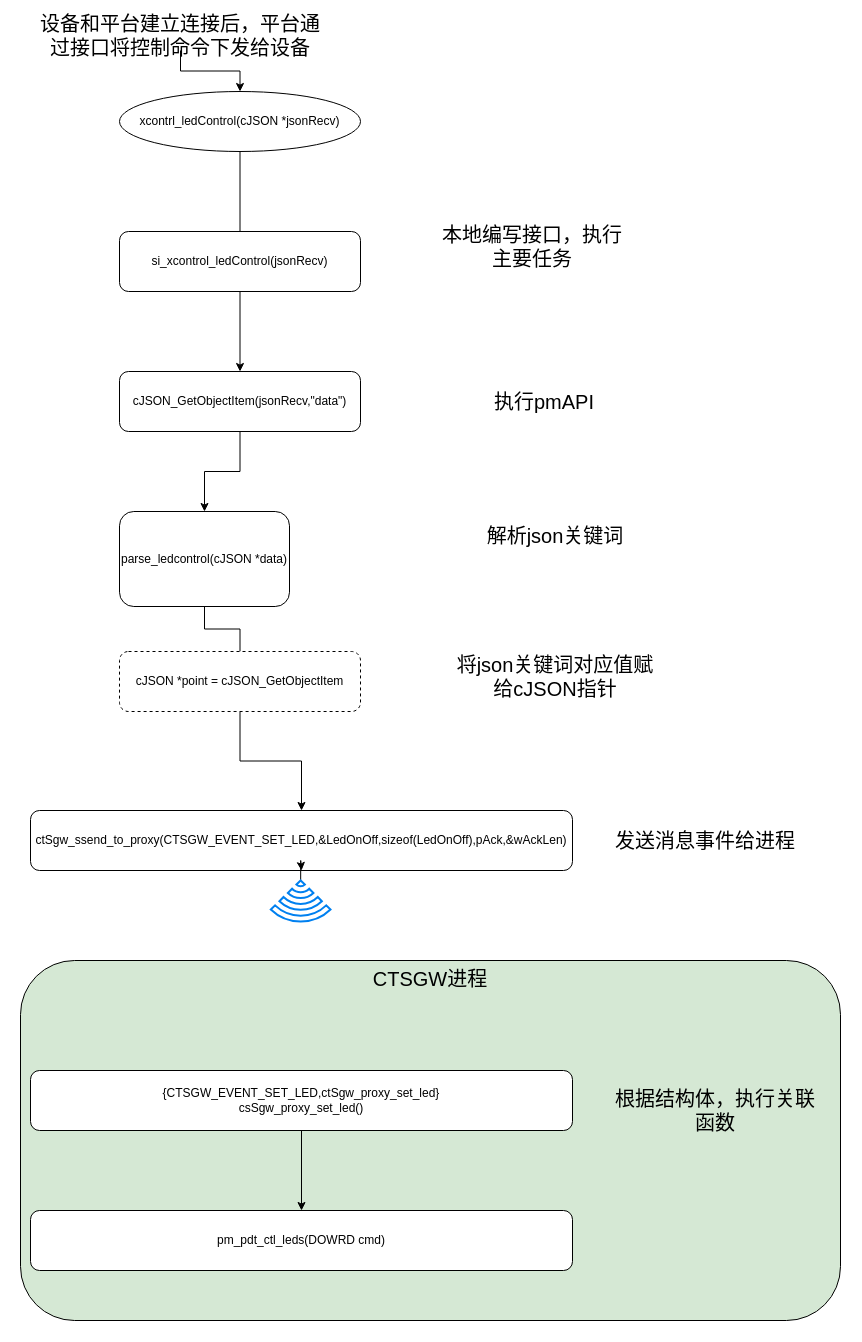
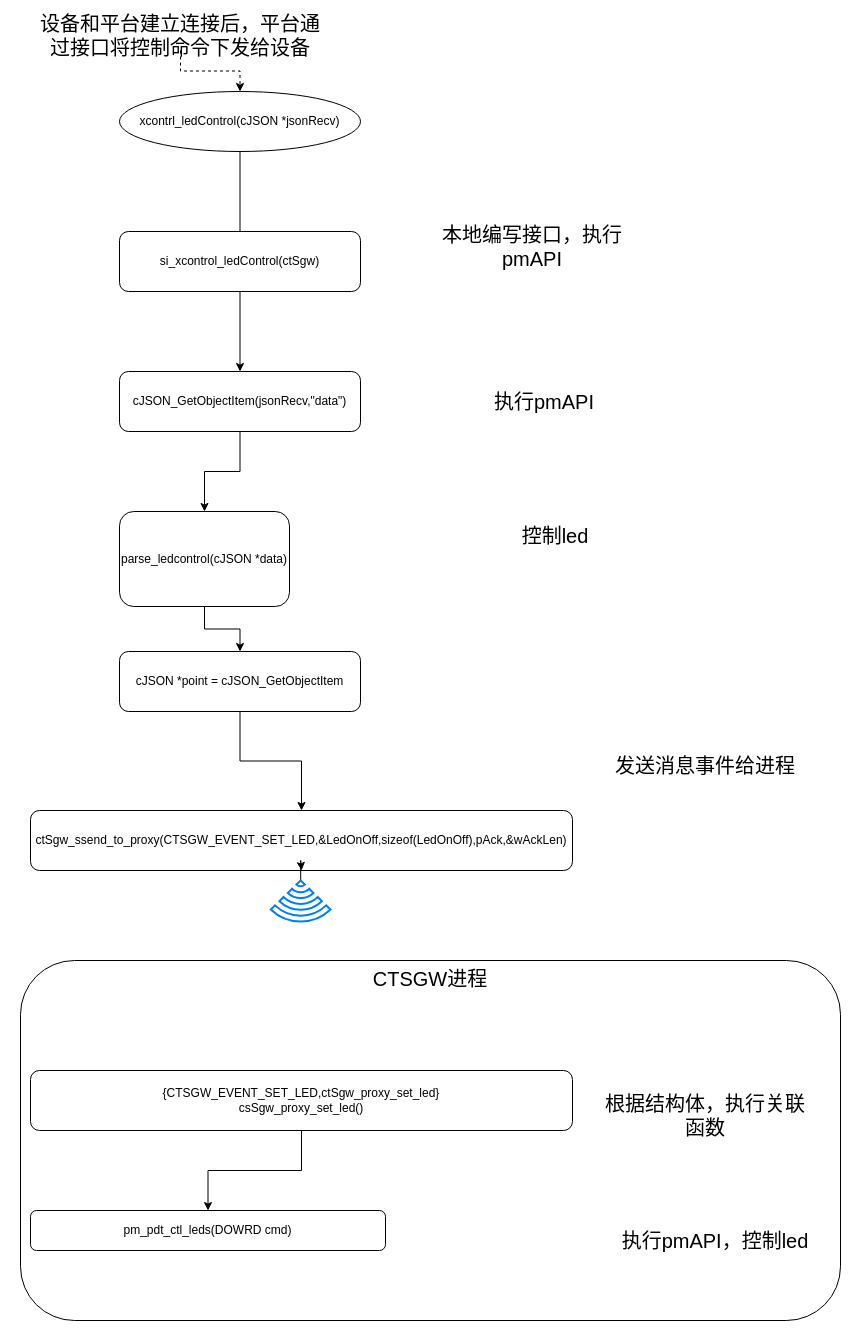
- <mxCell id="4" value="" style="edgeStyle=orthogonalEdgeStyle;rounded=0;orthogonalLoop=1;jettySize=auto;html=1;fontSize=20;" edge="1" parent="1" source="5" target="3"><mxGeometry relative="1" as="geometry" /></mxCell>
+ <mxCell id="4" value="" style="edgeStyle=orthogonalEdgeStyle;rounded=0;orthogonalLoop=1;jettySize=auto;html=1;fontSize=20;dashed=1;" edge="1" parent="1" source="5" target="3"><mxGeometry relative="1" as="geometry" /></mxCell>
- <mxCell id="19" value="本地编写接口，执行主要任务" style="text;html=1;strokeColor=none;fillColor=none;align=center;verticalAlign=middle;whiteSpace=wrap;rounded=0;fontSize=20;" vertex="1" parent="1"><mxGeometry x="434" y="231" width="196" height="30" as="geometry" /></mxCell>
+ <mxCell id="19" value="本地编写接口，执行pmAPI" style="text;html=1;strokeColor=none;fillColor=none;align=center;verticalAlign=middle;whiteSpace=wrap;rounded=0;fontSize=20;" vertex="1" parent="1"><mxGeometry x="434" y="231" width="196" height="30" as="geometry" /></mxCell>
- <mxCell id="7" value="si_xcontrol_ledControl(jsonRecv)" style="rounded=1;whiteSpace=wrap;html=1;" vertex="1" parent="1"><mxGeometry x="119" y="231" width="241" height="60" as="geometry" /></mxCell>
+ <mxCell id="7" value="si_xcontrol_ledControl(ctSgw)" style="rounded=1;whiteSpace=wrap;html=1;" vertex="1" parent="1"><mxGeometry x="119" y="231" width="241" height="60" as="geometry" /></mxCell>
- <mxCell id="21" value="解析json关键词" style="text;html=1;strokeColor=none;fillColor=none;align=center;verticalAlign=middle;whiteSpace=wrap;rounded=0;fontSize=20;" vertex="1" parent="1"><mxGeometry x="450" y="520" width="210" height="30" as="geometry" /></mxCell>
+ <mxCell id="21" value="控制led" style="text;html=1;strokeColor=none;fillColor=none;align=center;verticalAlign=middle;whiteSpace=wrap;rounded=0;fontSize=20;" vertex="1" parent="1"><mxGeometry x="450" y="520" width="210" height="30" as="geometry" /></mxCell>
- <mxCell id="10" value="" style="edgeStyle=orthogonalEdgeStyle;rounded=0;orthogonalLoop=1;jettySize=auto;html=1;fontSize=20;endArrow=none;" edge="1" parent="1" source="11" target="14"><mxGeometry relative="1" as="geometry" /></mxCell>
+ <mxCell id="10" value="" style="edgeStyle=orthogonalEdgeStyle;rounded=0;orthogonalLoop=1;jettySize=auto;html=1;fontSize=20;" edge="1" parent="1" source="11" target="14"><mxGeometry relative="1" as="geometry" /></mxCell>
- <mxCell id="22" value="将json关键词对应值赋给cJSON指针" style="text;html=1;strokeColor=none;fillColor=none;align=center;verticalAlign=middle;whiteSpace=wrap;rounded=0;fontSize=20;" vertex="1" parent="1"><mxGeometry x="450" y="651" width="210" height="49" as="geometry" /></mxCell>
- <mxCell id="14" value="cJSON *point = cJSON_GetObjectItem" style="rounded=1;whiteSpace=wrap;html=1;dashed=1;" vertex="1" parent="1"><mxGeometry x="119" y="651" width="241" height="60" as="geometry" /></mxCell>
+ <mxCell id="14" value="cJSON *point = cJSON_GetObjectItem" style="rounded=1;whiteSpace=wrap;html=1;" vertex="1" parent="1"><mxGeometry x="119" y="651" width="241" height="60" as="geometry" /></mxCell>
- <mxCell id="23" value="发送消息事件给进程" style="text;html=1;strokeColor=none;fillColor=none;align=center;verticalAlign=middle;whiteSpace=wrap;rounded=0;fontSize=20;" vertex="1" parent="1"><mxGeometry x="580" y="825" width="250" height="30" as="geometry" /></mxCell>
+ <mxCell id="23" value="发送消息事件给进程" style="text;html=1;strokeColor=none;fillColor=none;align=center;verticalAlign=middle;whiteSpace=wrap;rounded=0;fontSize=20;" vertex="1" parent="1"><mxGeometry x="580" y="750" width="250" height="30" as="geometry" /></mxCell>
- <mxCell id="24" value="根据结构体，执行关联函数" style="text;html=1;strokeColor=none;fillColor=none;align=center;verticalAlign=middle;whiteSpace=wrap;rounded=0;fontSize=20;" vertex="1" parent="1"><mxGeometry x="605" y="1095" width="220" height="30" as="geometry" /></mxCell>
+ <mxCell id="24" value="根据结构体，执行关联函数" style="text;html=1;strokeColor=none;fillColor=none;align=center;verticalAlign=middle;whiteSpace=wrap;rounded=0;fontSize=20;" vertex="1" parent="1"><mxGeometry x="595" y="1100" width="220" height="30" as="geometry" /></mxCell>
- <mxCell id="13" value="CTSGW进程" style="rounded=1;whiteSpace=wrap;html=1;fontSize=20;labelBackgroundColor=none;verticalAlign=top;fillColor=#d5e8d4;" vertex="1" parent="1"><mxGeometry y="960" width="820" height="360" as="geometry" x="20" /></mxCell>
+ <mxCell id="13" value="CTSGW进程" style="rounded=1;whiteSpace=wrap;html=1;fontSize=20;labelBackgroundColor=none;verticalAlign=top;" vertex="1" parent="1"><mxGeometry y="960" width="820" height="360" as="geometry" x="20" /></mxCell>
- <mxCell id="18" value="pm_pdt_ctl_leds(DOWRD cmd)" style="rounded=1;whiteSpace=wrap;html=1;" vertex="1" parent="1"><mxGeometry x="30" y="1210" width="542" height="60" as="geometry" /></mxCell>
+ <mxCell id="18" value="pm_pdt_ctl_leds(DOWRD cmd)" style="rounded=1;whiteSpace=wrap;html=1;" vertex="1" parent="1"><mxGeometry x="30" y="1210" width="355" height="40" as="geometry" /></mxCell>
+ <mxCell id="25" value="执行pmAPI，控制led" style="text;html=1;strokeColor=none;fillColor=none;align=center;verticalAlign=middle;whiteSpace=wrap;rounded=0;fontSize=20;" vertex="1" parent="1"><mxGeometry x="615" y="1225" width="200" height="30" as="geometry" /></mxCell>
